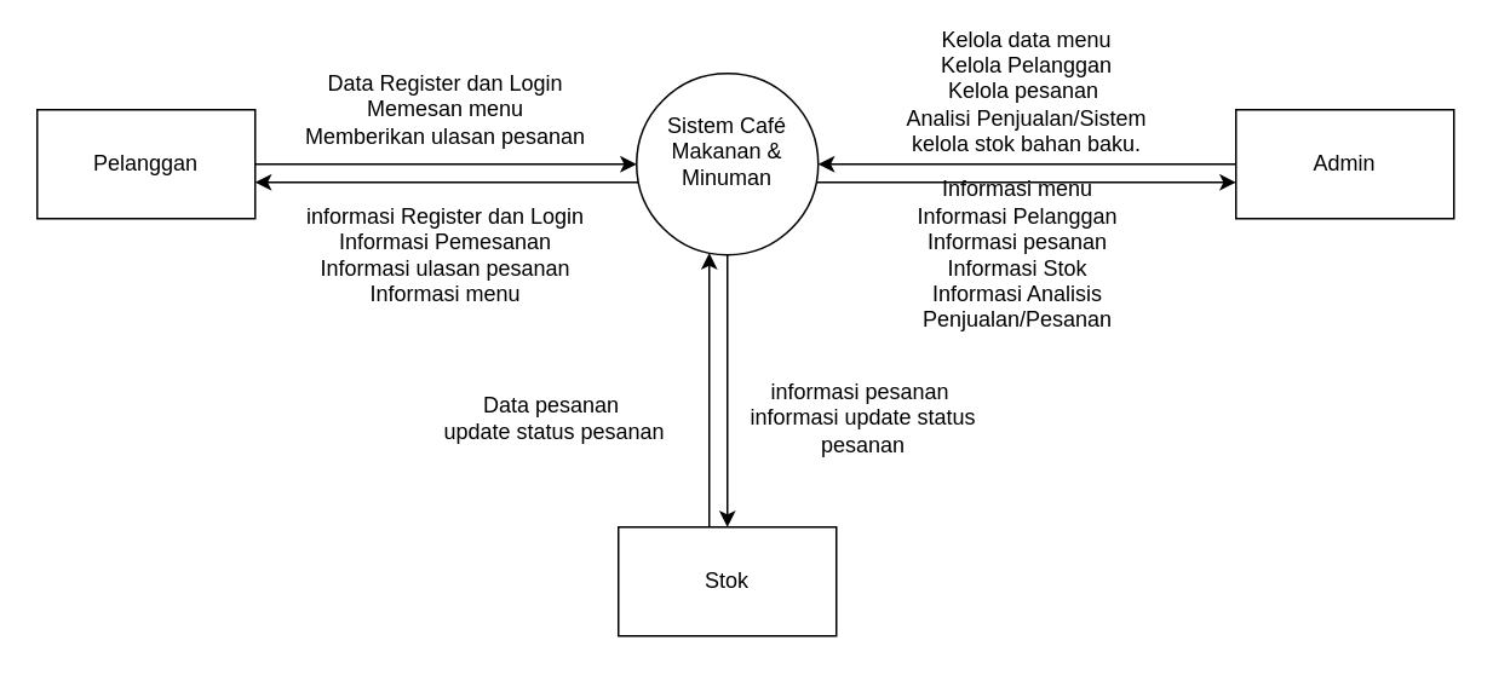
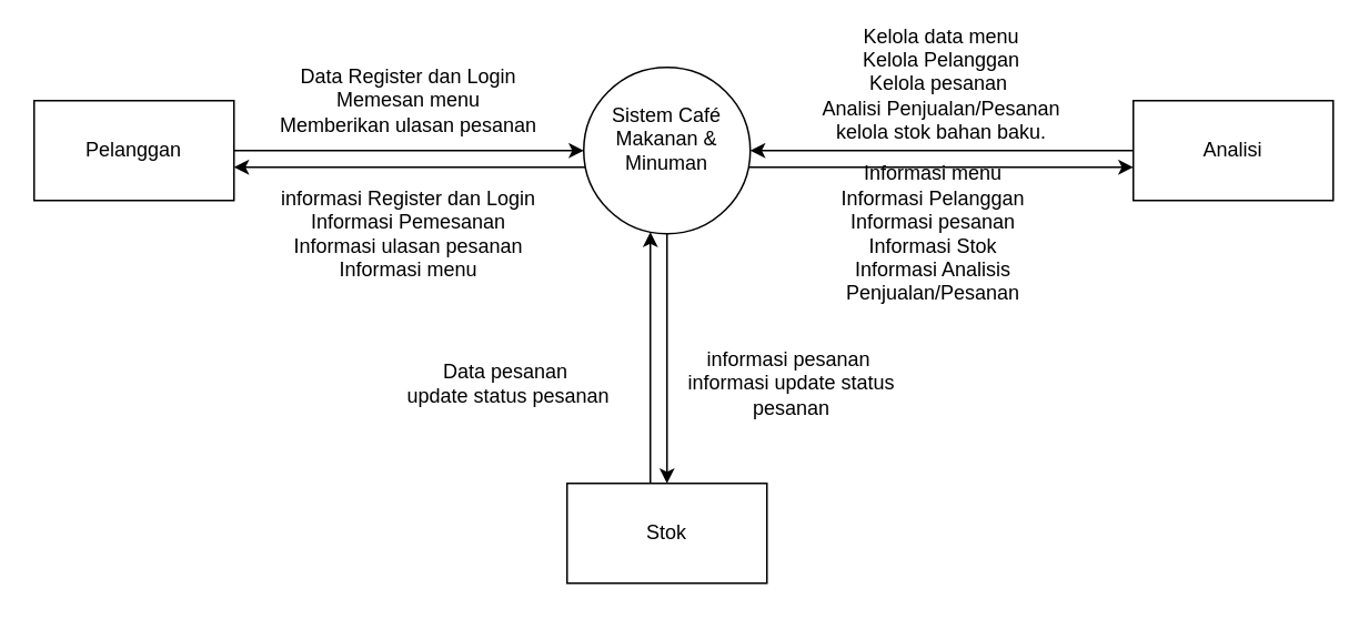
- <mxCell id="13" value="Kelola data menu&lt;div&gt;Kelola Pelanggan&lt;br&gt;&lt;div&gt;Kelola pesanan&amp;nbsp;&lt;/div&gt;&lt;div&gt;Analisi Penjualan/Sistem&lt;/div&gt;&lt;div&gt;kelola stok bahan baku.&lt;/div&gt;&lt;/div&gt;" style="text;html=1;align=center;verticalAlign=middle;whiteSpace=wrap;rounded=0;" vertex="1" parent="1"><mxGeometry x="460" y="20" width="210" height="60" as="geometry" /></mxCell>
+ <mxCell id="13" value="Kelola data menu&lt;div&gt;Kelola Pelanggan&lt;br&gt;&lt;div&gt;Kelola pesanan&amp;nbsp;&lt;/div&gt;&lt;div&gt;Analisi Penjualan/Pesanan&lt;/div&gt;&lt;div&gt;kelola stok bahan baku.&lt;/div&gt;&lt;/div&gt;" style="text;html=1;align=center;verticalAlign=middle;whiteSpace=wrap;rounded=0;" vertex="1" parent="1"><mxGeometry x="460" y="20" width="210" height="60" as="geometry" /></mxCell>
- <mxCell id="5" value="Admin" style="rounded=0;whiteSpace=wrap;html=1;" vertex="1" parent="1"><mxGeometry x="680" y="60" width="120" height="60" as="geometry" /></mxCell>
+ <mxCell id="5" value="Analisi" style="rounded=0;whiteSpace=wrap;html=1;" vertex="1" parent="1"><mxGeometry x="680" y="60" width="120" height="60" as="geometry" /></mxCell>
